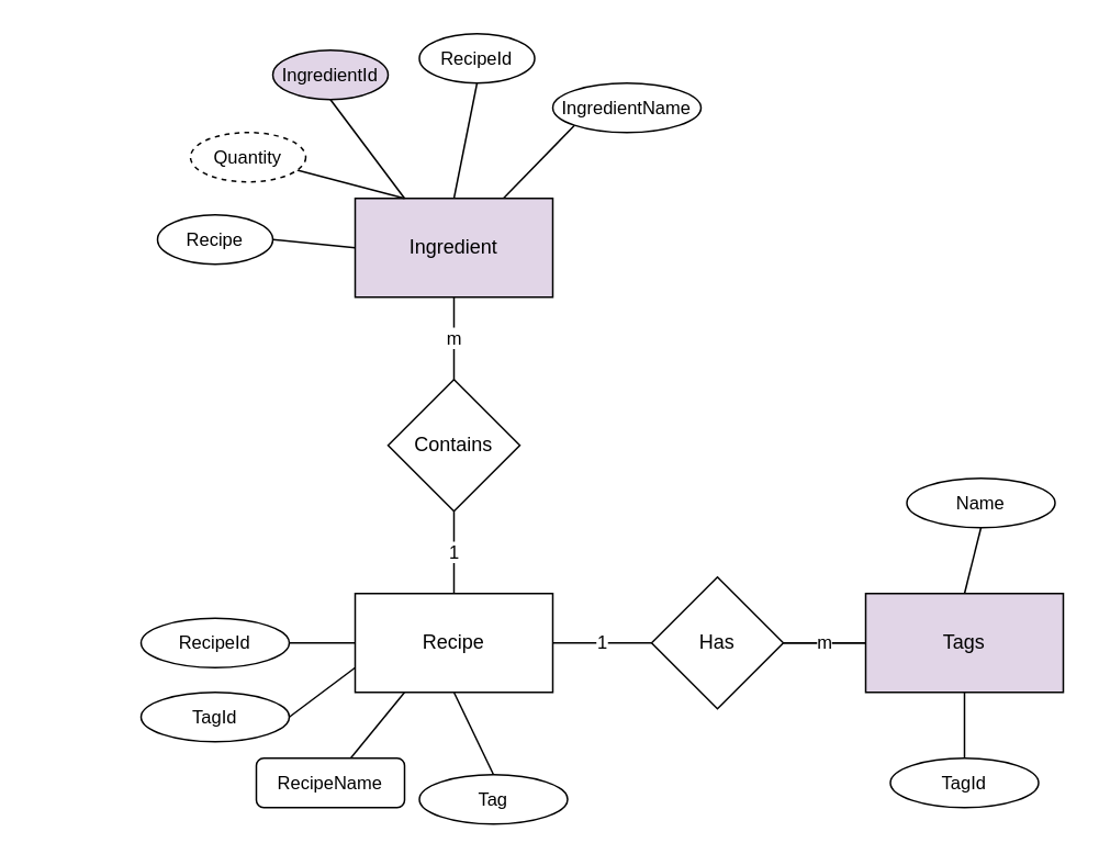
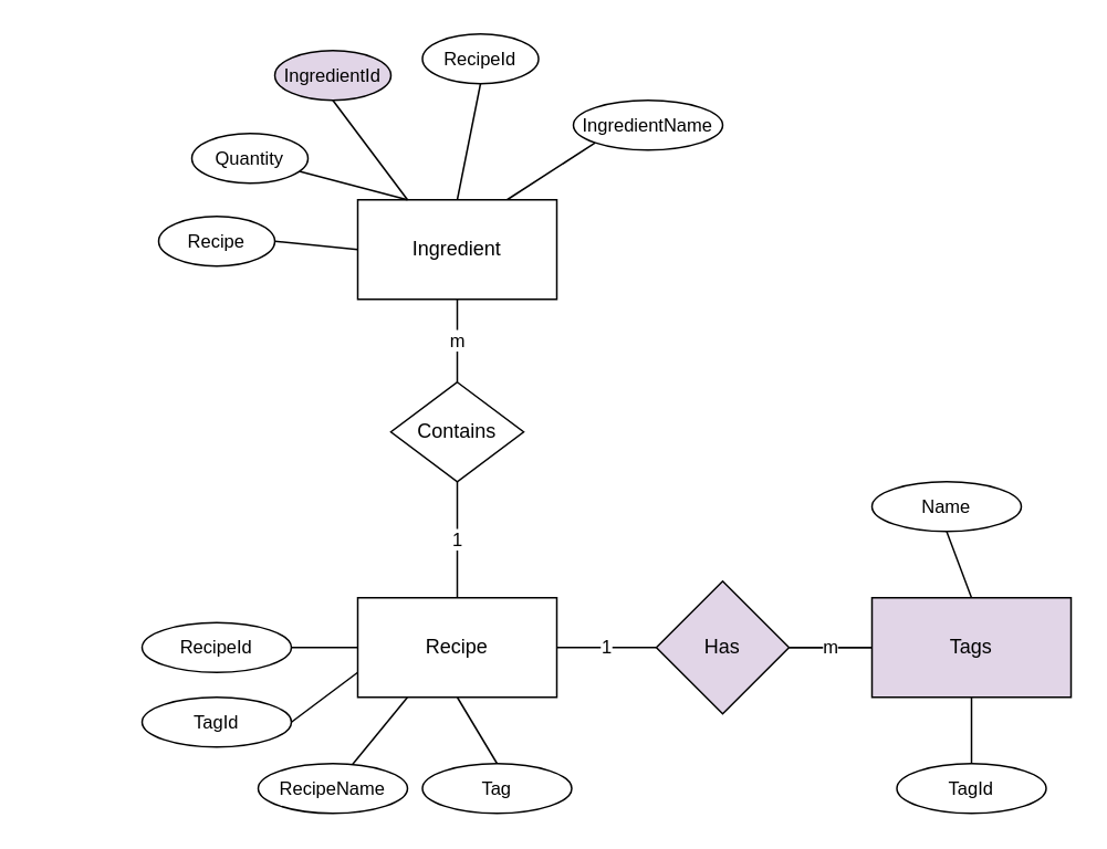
- <mxCell id="28" value="IngredientName" style="ellipse;whiteSpace=wrap;html=1;fontFamily=Helvetica;fontSize=11;fontColor=default;" vertex="1" parent="1"><mxGeometry x="335" y="50" width="90" height="30" as="geometry" /></mxCell>
+ <mxCell id="28" value="IngredientName" style="ellipse;whiteSpace=wrap;html=1;fontFamily=Helvetica;fontSize=11;fontColor=default;" vertex="1" parent="1"><mxGeometry x="345" y="60" width="90" height="30" as="geometry" /></mxCell>
- <mxCell id="25" value="Quantity" style="ellipse;whiteSpace=wrap;html=1;fontFamily=Helvetica;fontSize=11;fontColor=default;dashed=1;" parent="1" vertex="1"><mxGeometry x="115" y="80" width="70" height="30" as="geometry" /></mxCell>
+ <mxCell id="25" value="Quantity" style="ellipse;whiteSpace=wrap;html=1;fontFamily=Helvetica;fontSize=11;fontColor=default;" parent="1" vertex="1"><mxGeometry x="115" y="80" width="70" height="30" as="geometry" /></mxCell>
- <mxCell id="12" value="Ingredient" style="rounded=0;whiteSpace=wrap;html=1;fillColor=#e1d5e7;" parent="1" vertex="1"><mxGeometry x="215" y="120" width="120" height="60" as="geometry" /></mxCell>
+ <mxCell id="12" value="Ingredient" style="rounded=0;whiteSpace=wrap;html=1;" parent="1" vertex="1"><mxGeometry x="215" y="120" width="120" height="60" as="geometry" /></mxCell>
- <mxCell id="14" value="Contains" style="rhombus;whiteSpace=wrap;html=1;fillColor=#FFFFFF;" parent="1" vertex="1"><mxGeometry x="235" y="230" width="80" height="80" as="geometry" /></mxCell>
+ <mxCell id="14" value="Contains" style="rhombus;whiteSpace=wrap;html=1;fillColor=#FFFFFF;" parent="1" vertex="1"><mxGeometry x="235" y="230" width="80" height="60" as="geometry" /></mxCell>
- <mxCell id="33" value="Name" style="ellipse;whiteSpace=wrap;html=1;fontFamily=Helvetica;fontSize=11;fontColor=default;" vertex="1" parent="1"><mxGeometry x="550" y="290" width="90" height="30" as="geometry" /></mxCell>
+ <mxCell id="33" value="Name" style="ellipse;whiteSpace=wrap;html=1;fontFamily=Helvetica;fontSize=11;fontColor=default;" vertex="1" parent="1"><mxGeometry x="525" y="290" width="90" height="30" as="geometry" /></mxCell>
- <mxCell id="17" value="Has" style="rhombus;whiteSpace=wrap;html=1;fillColor=#FFFFFF;" parent="1" vertex="1"><mxGeometry x="395" y="350" width="80" height="80" as="geometry" /></mxCell>
+ <mxCell id="17" value="Has" style="rhombus;whiteSpace=wrap;html=1;fillColor=#e1d5e7;" parent="1" vertex="1"><mxGeometry x="395" y="350" width="80" height="80" as="geometry" /></mxCell>
- <mxCell id="22" value="RecipeName" style="whiteSpace=wrap;html=1;fontFamily=Helvetica;fontSize=11;fontColor=default;rounded=1;" parent="1" vertex="1"><mxGeometry x="155" y="460" width="90" height="30" as="geometry" /></mxCell>
+ <mxCell id="22" value="RecipeName" style="ellipse;whiteSpace=wrap;html=1;fontFamily=Helvetica;fontSize=11;fontColor=default;" parent="1" vertex="1"><mxGeometry x="155" y="460" width="90" height="30" as="geometry" /></mxCell>
- <mxCell id="32" value="Tag" style="ellipse;whiteSpace=wrap;html=1;fontFamily=Helvetica;fontSize=11;fontColor=default;" vertex="1" parent="1"><mxGeometry x="254" y="470" width="90" height="30" as="geometry" /></mxCell>
+ <mxCell id="32" value="Tag" style="ellipse;whiteSpace=wrap;html=1;fontFamily=Helvetica;fontSize=11;fontColor=default;" vertex="1" parent="1"><mxGeometry x="254" y="460" width="90" height="30" as="geometry" /></mxCell>
